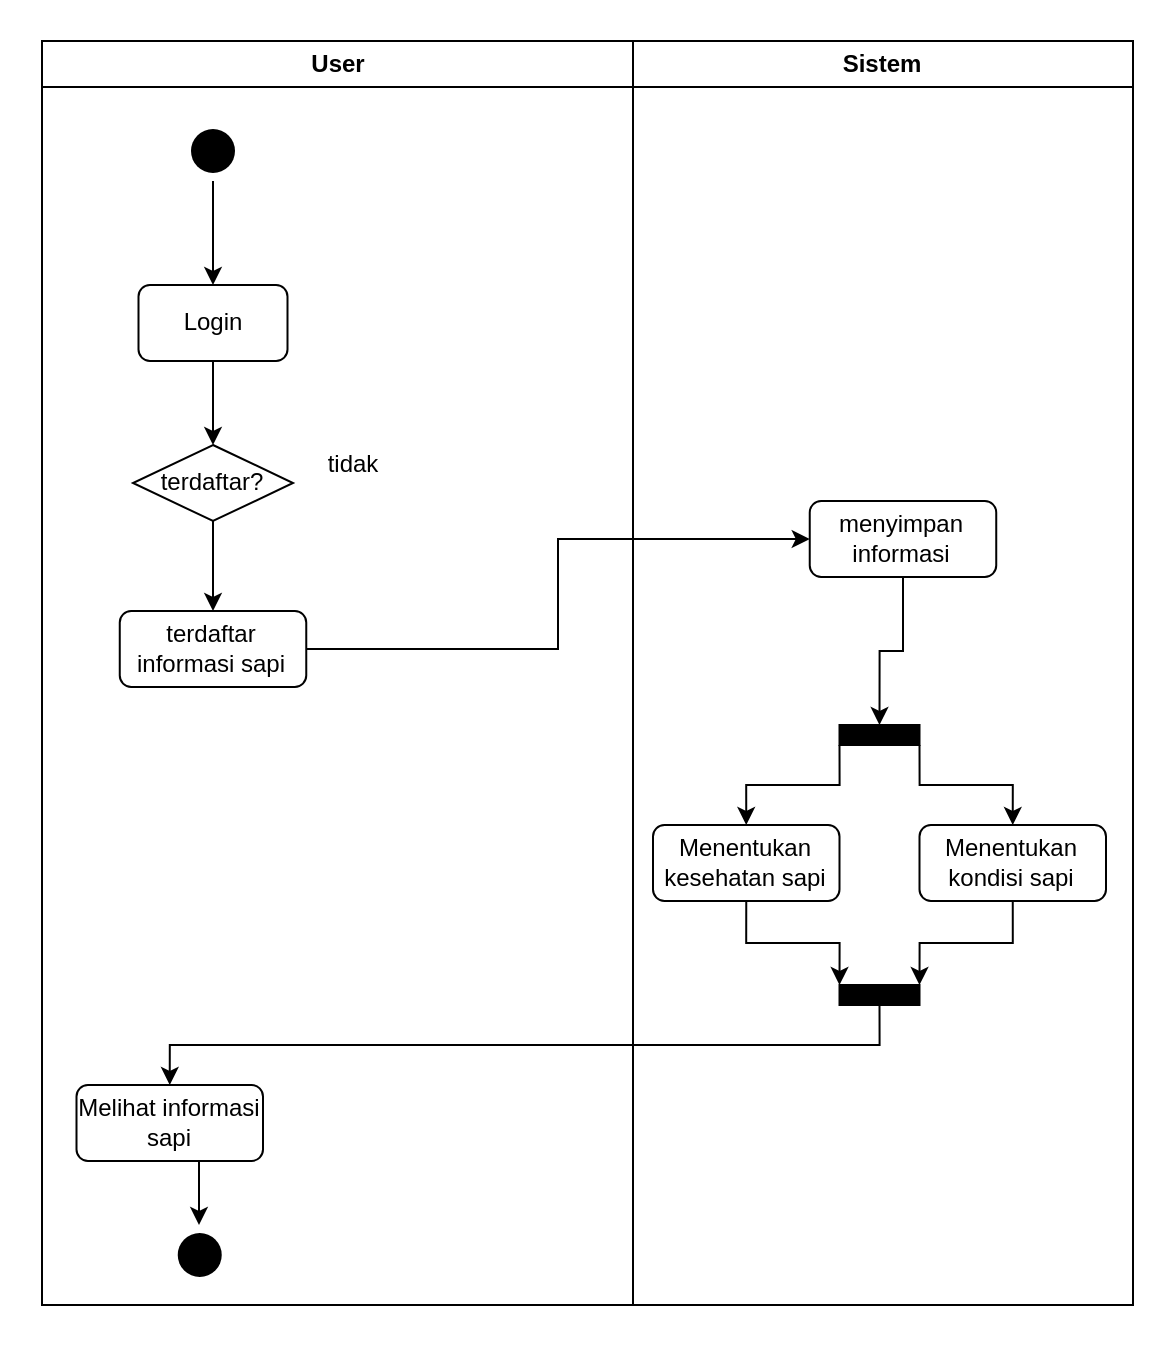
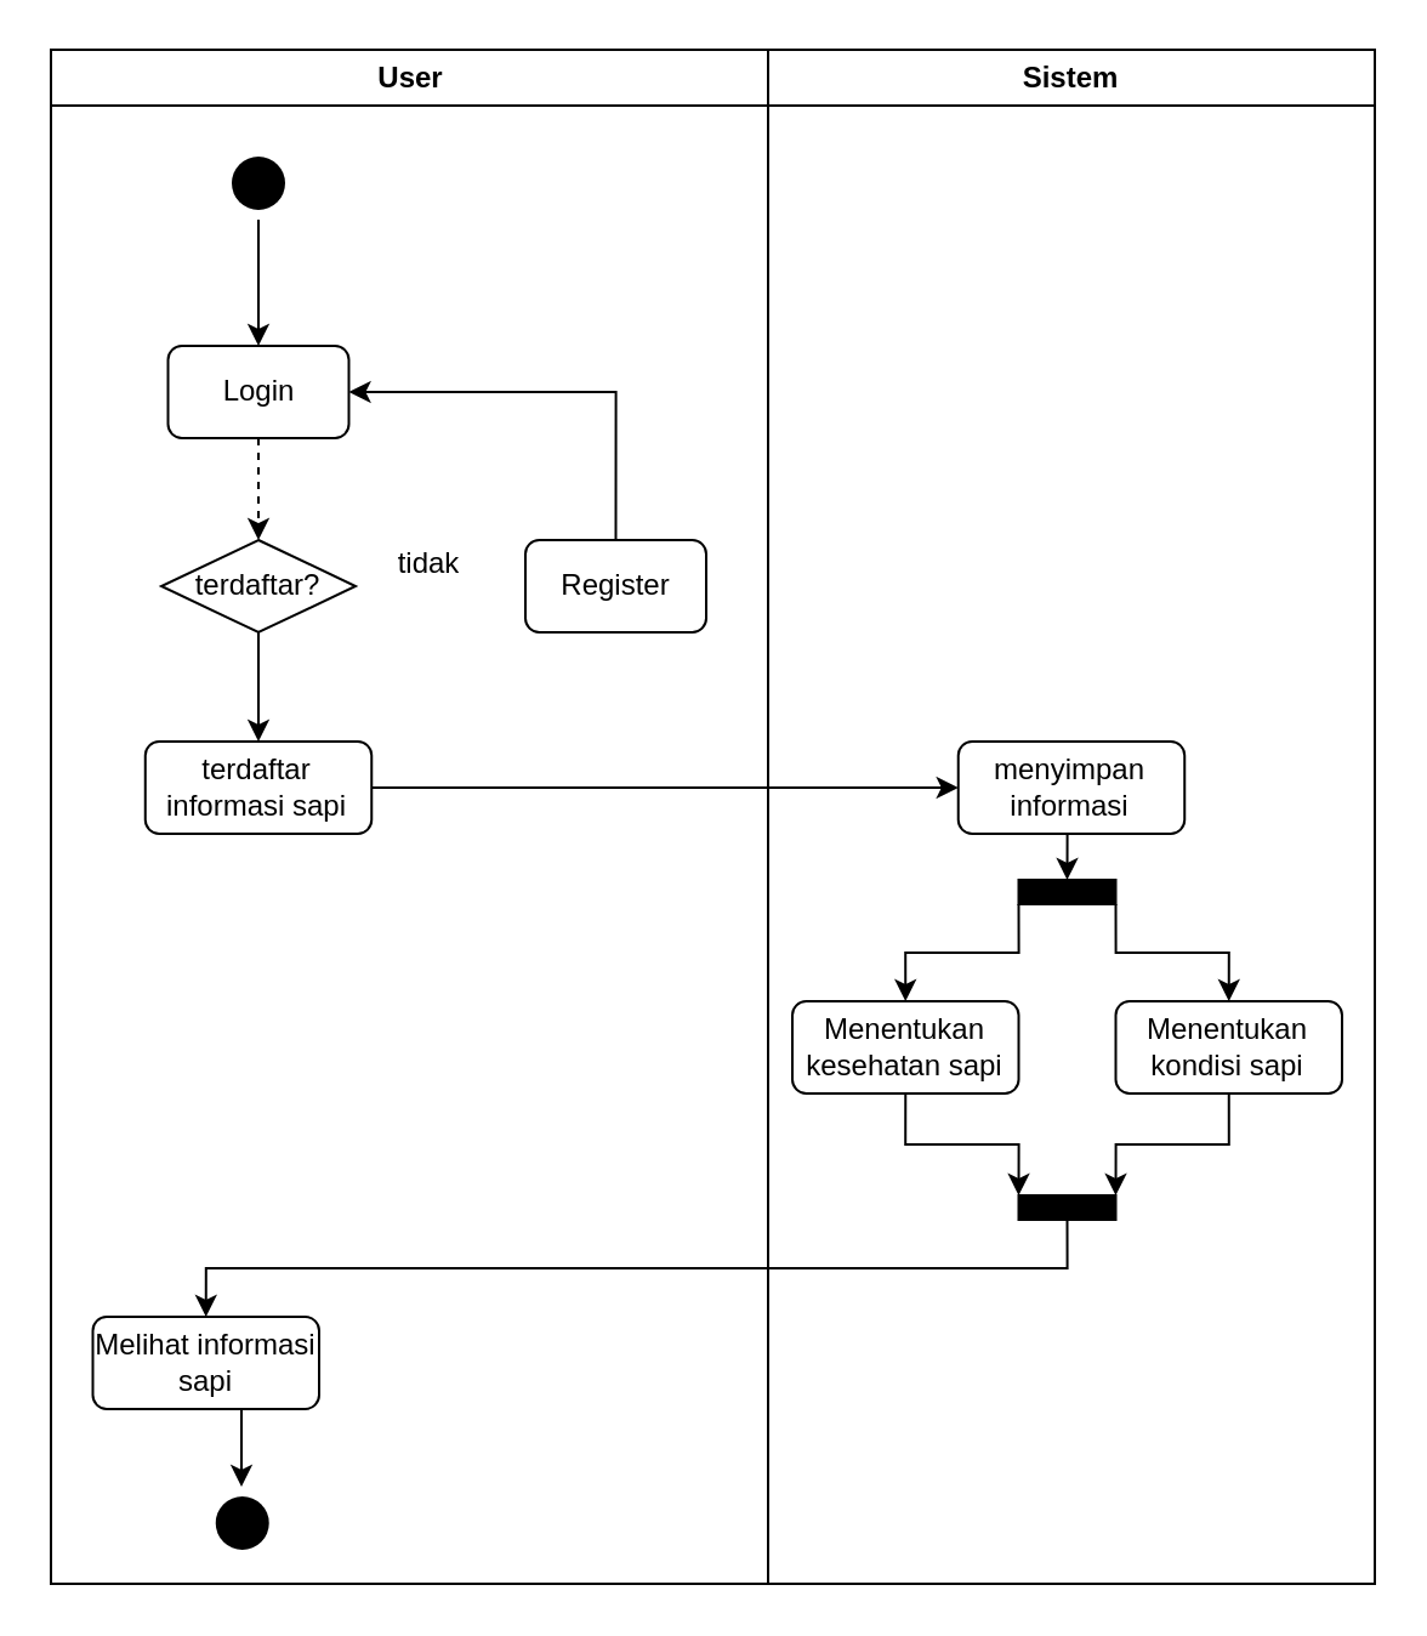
+ <mxCell id="9" style="edgeStyle=orthogonalEdgeStyle;rounded=0;orthogonalLoop=1;jettySize=auto;html=1;exitX=0.5;exitY=0;exitDx=0;exitDy=0;entryX=1;entryY=0.5;entryDx=0;entryDy=0;" edge="1" parent="2" source="10" target="6"><mxGeometry relative="1" as="geometry" /></mxCell>
- <mxCell id="5" style="edgeStyle=orthogonalEdgeStyle;rounded=0;orthogonalLoop=1;jettySize=auto;html=1;exitX=0.5;exitY=1;exitDx=0;exitDy=0;entryX=0.5;entryY=0;entryDx=0;entryDy=0;" edge="1" parent="2" source="6" target="8"><mxGeometry relative="1" as="geometry" /></mxCell>
+ <mxCell id="5" style="edgeStyle=orthogonalEdgeStyle;rounded=0;orthogonalLoop=1;jettySize=auto;html=1;exitX=0.5;exitY=1;exitDx=0;exitDy=0;entryX=0.5;entryY=0;entryDx=0;entryDy=0;dashed=1;" edge="1" parent="2" source="6" target="8"><mxGeometry relative="1" as="geometry" /></mxCell>
+ <mxCell id="10" value="Register" style="rounded=1;whiteSpace=wrap;html=1;" vertex="1" parent="2"><mxGeometry x="195.5" y="202" width="74.5" height="38" as="geometry" /></mxCell>
- <mxCell id="17" value="menyimpan informasi" style="rounded=1;whiteSpace=wrap;html=1;" vertex="1" parent="15"><mxGeometry x="88.37" y="230" width="93.25" height="38" as="geometry" /></mxCell>
+ <mxCell id="17" value="menyimpan informasi" style="rounded=1;whiteSpace=wrap;html=1;" vertex="1" parent="15"><mxGeometry x="78.37" y="285" width="93.25" height="38" as="geometry" /></mxCell>
